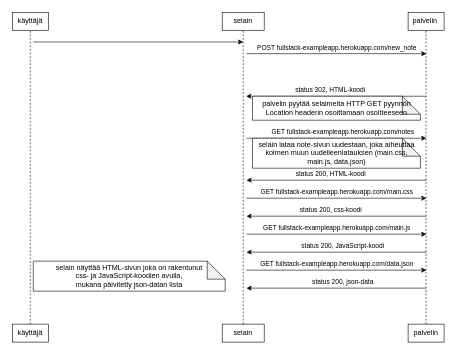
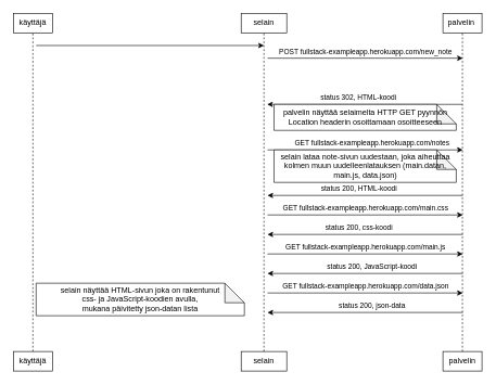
- <mxCell id="23" value="palvelin pyytää selaimelta HTTP GET pyynnön Location headerin osoittamaan osoitteeseen" style="shape=note;whiteSpace=wrap;html=1;backgroundOutline=1;darkOpacity=0.05;" parent="1" vertex="1"><mxGeometry x="420.5" y="160" width="280" height="40" as="geometry" /></mxCell>
+ <mxCell id="23" value="palvelin näyttää selaimelta HTTP GET pyynnön Location headerin osoittamaan osoitteeseen" style="shape=note;whiteSpace=wrap;html=1;backgroundOutline=1;darkOpacity=0.05;" parent="1" vertex="1"><mxGeometry x="420.5" y="160" width="280" height="40" as="geometry" /></mxCell>
- <mxCell id="24" value="selain lataa note-sivun uudestaan, joka aiheuttaa kolmen muun uudelleenlatauksen (main.css, main.js, data.json)" style="shape=note;whiteSpace=wrap;html=1;backgroundOutline=1;darkOpacity=0.05;" parent="1" vertex="1"><mxGeometry x="420.5" y="230" width="280" height="50" as="geometry" /></mxCell>
+ <mxCell id="24" value="selain lataa note-sivun uudestaan, joka aiheuttaa kolmen muun uudelleenlatauksen (main.datan, main.js, data.json)" style="shape=note;whiteSpace=wrap;html=1;backgroundOutline=1;darkOpacity=0.05;" parent="1" vertex="1"><mxGeometry x="420.5" y="230" width="280" height="50" as="geometry" /></mxCell>
